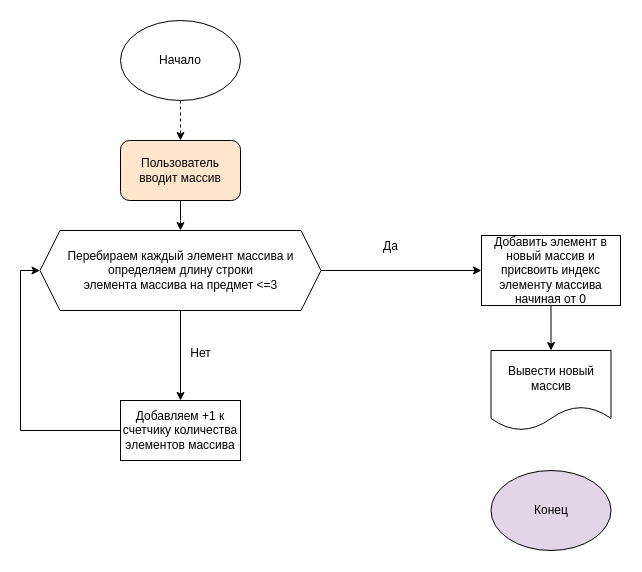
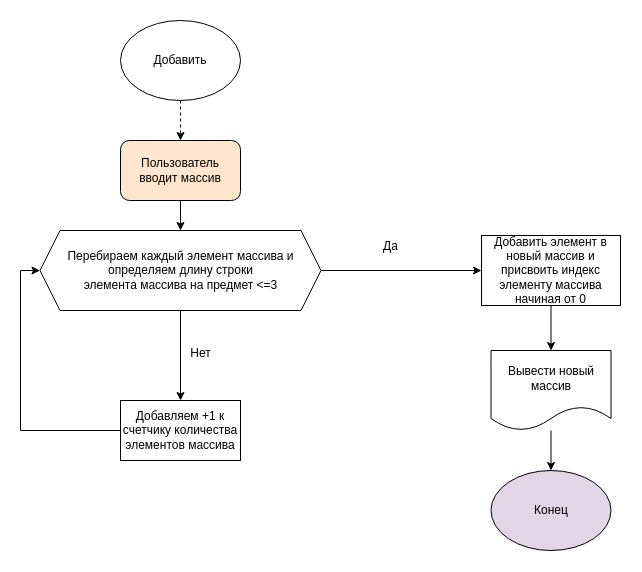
- <mxCell id="3" value="Начало" style="ellipse;whiteSpace=wrap;html=1;" vertex="1" parent="1"><mxGeometry x="120" y="20" width="120" height="80" as="geometry" /></mxCell>
+ <mxCell id="3" value="Добавить" style="ellipse;whiteSpace=wrap;html=1;" vertex="1" parent="1"><mxGeometry x="120" y="20" width="120" height="80" as="geometry" /></mxCell>
+ <mxCell id="13" value="" style="edgeStyle=orthogonalEdgeStyle;rounded=0;orthogonalLoop=1;jettySize=auto;html=1;" edge="1" parent="1" source="14" target="15"><mxGeometry relative="1" as="geometry" /></mxCell>
